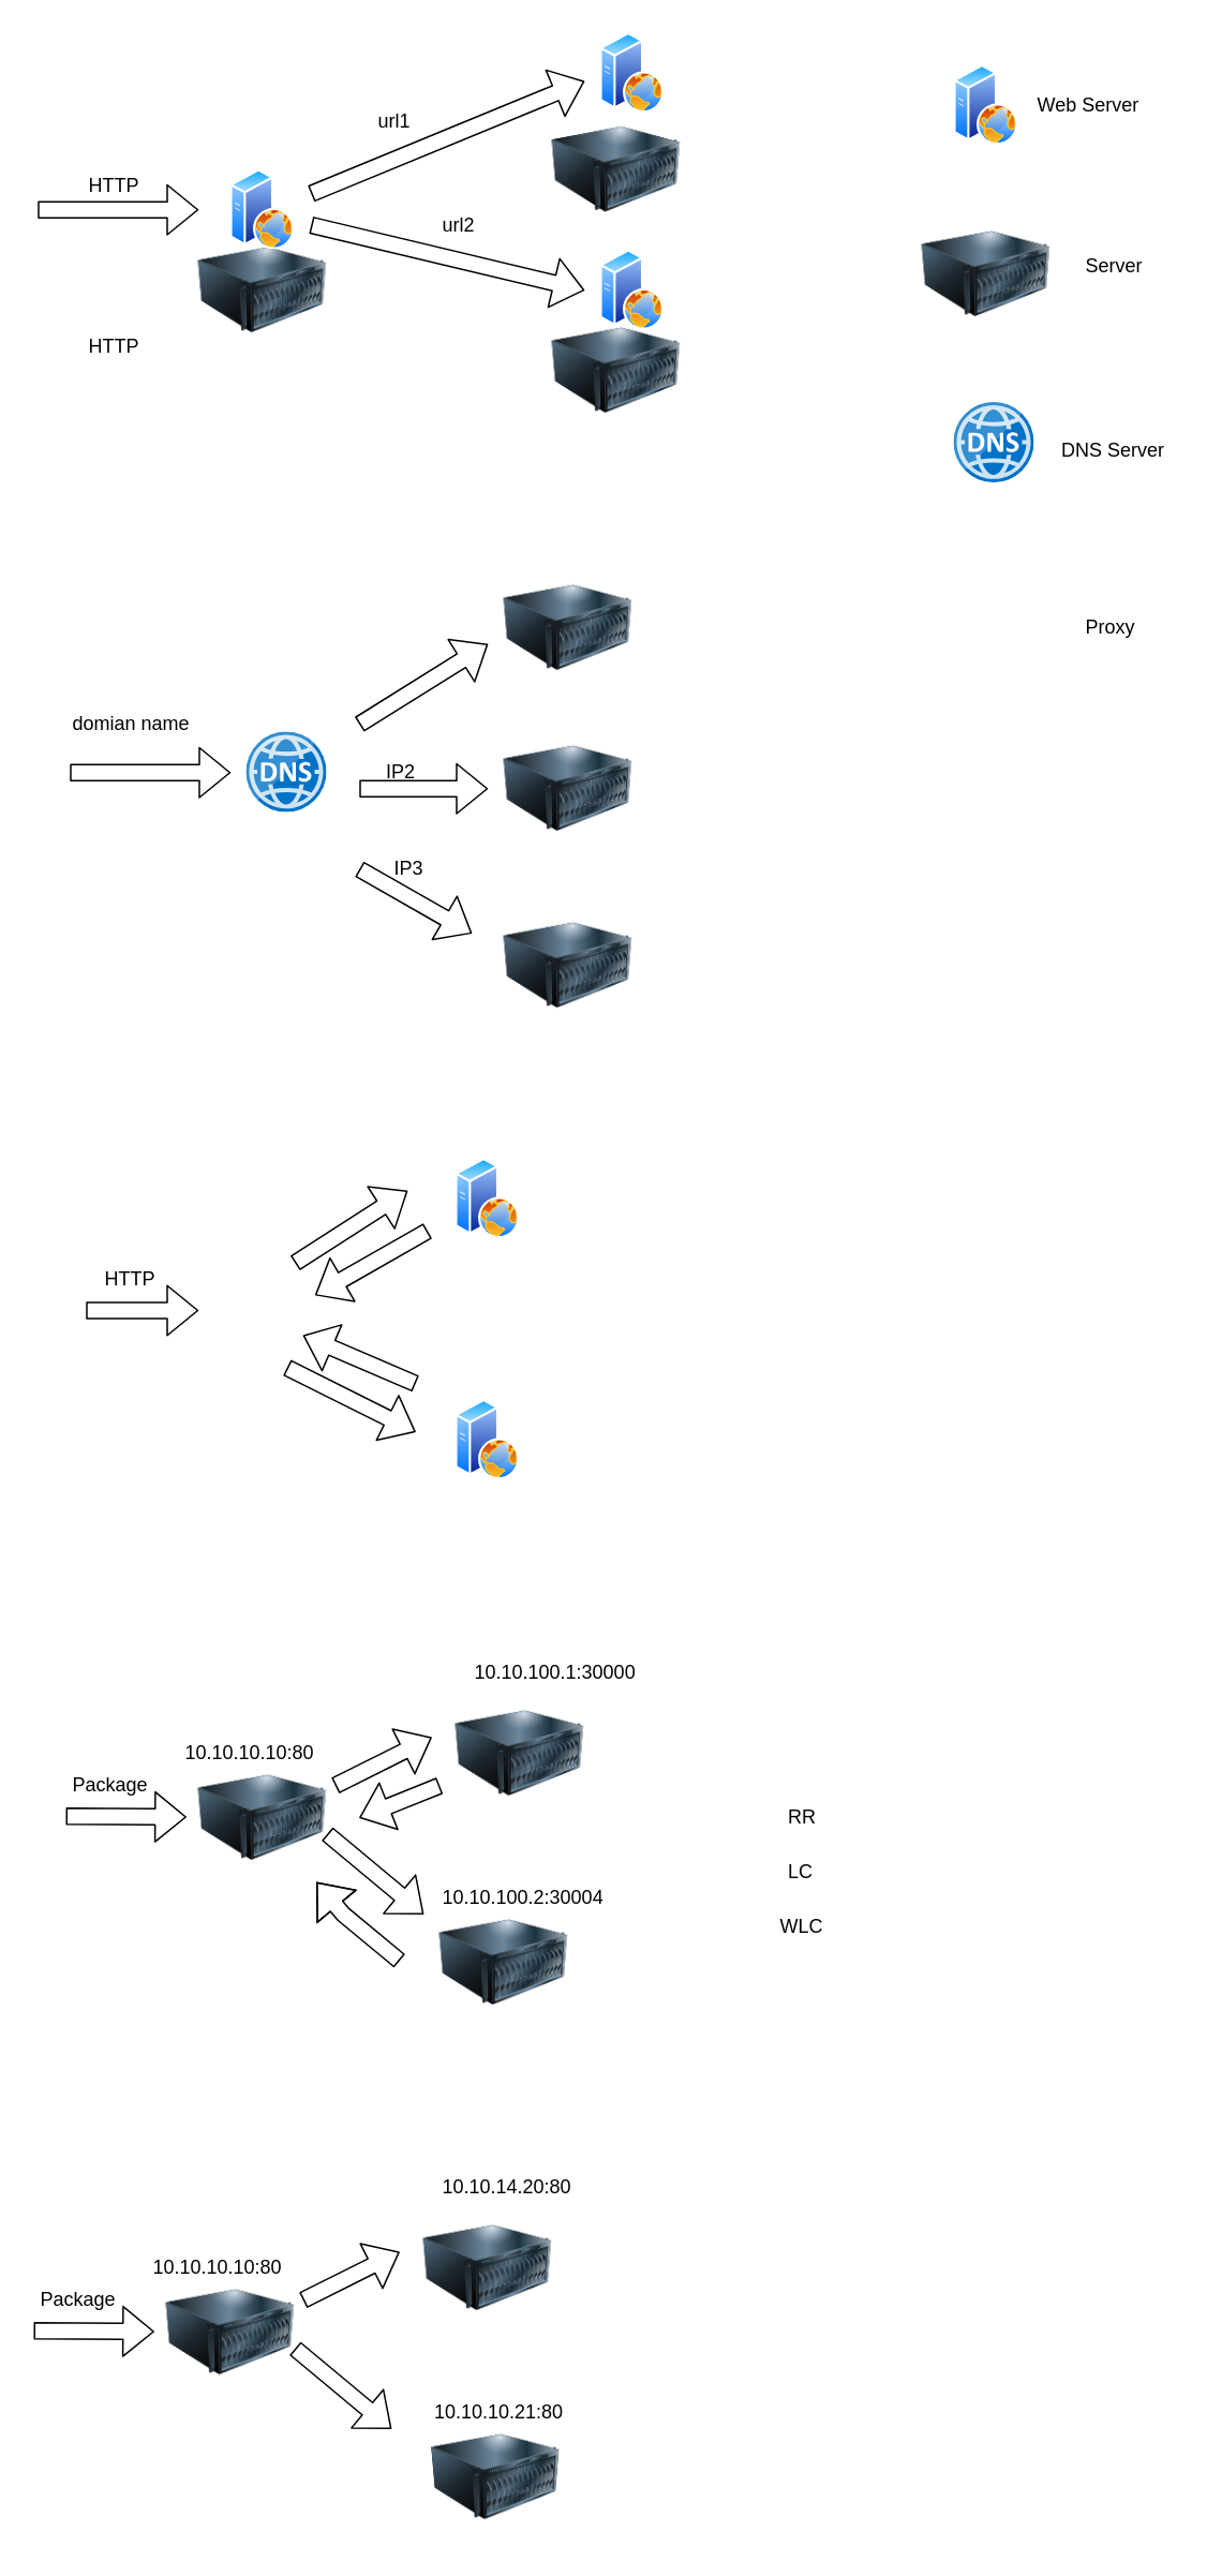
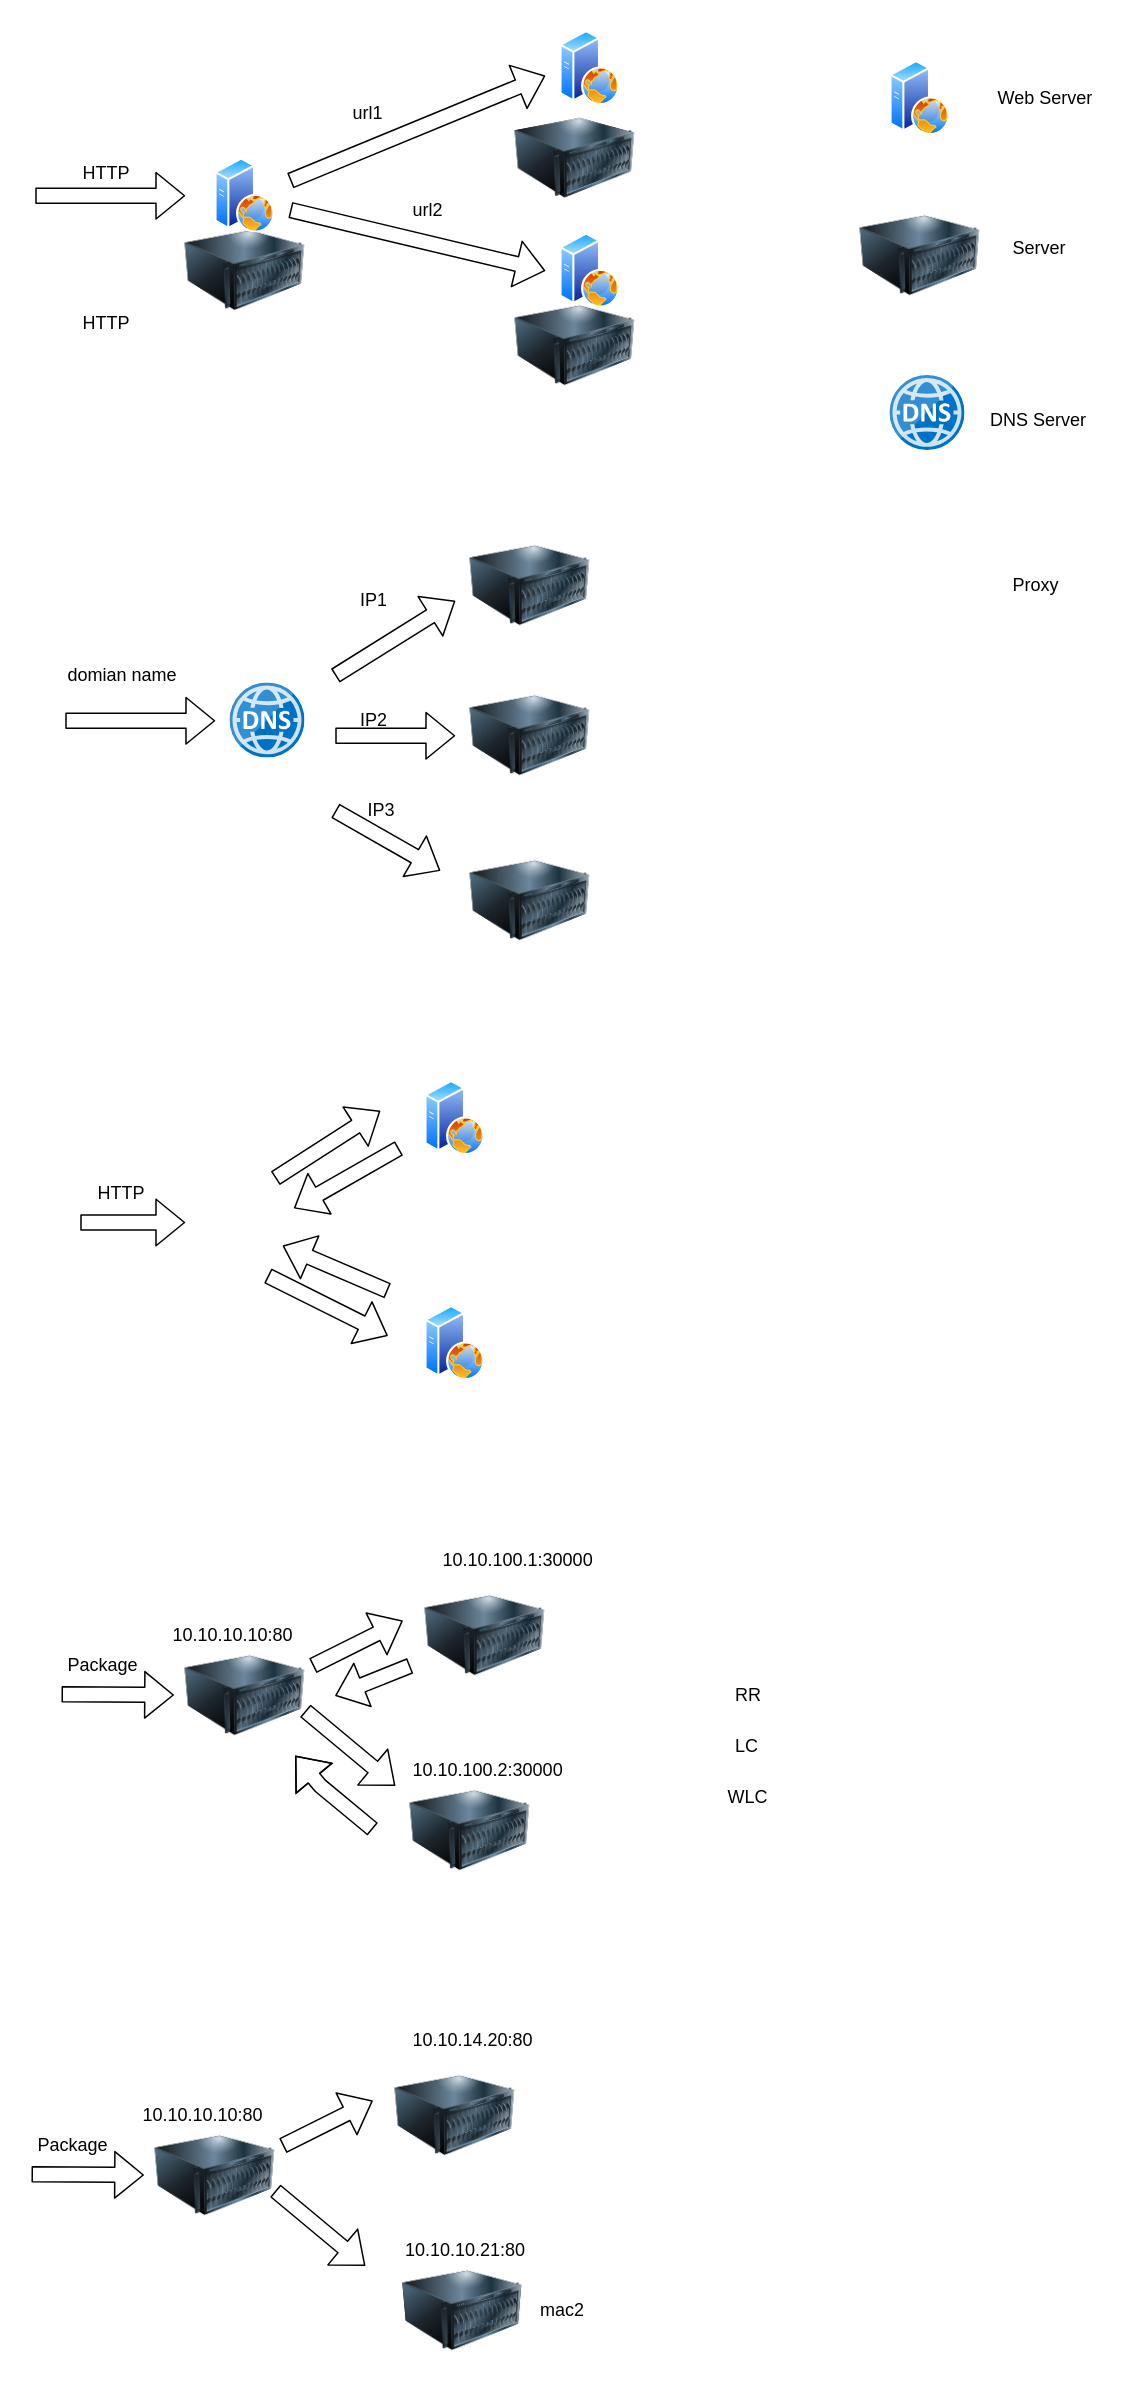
- <mxCell id="12" value="Web Server" style="text;html=1;resizable=0;points=[];autosize=1;align=left;verticalAlign=top;spacingTop=-4;" vertex="1" parent="1"><mxGeometry x="643" y="55" width="80" height="20" as="geometry" /></mxCell>
+ <mxCell id="12" value="Web Server" style="text;html=1;resizable=0;points=[];autosize=1;align=left;verticalAlign=top;spacingTop=-4;" vertex="1" parent="1"><mxGeometry x="663" y="55" width="80" height="20" as="geometry" /></mxCell>
+ <mxCell id="30" value="IP1" style="text;html=1;resizable=0;points=[];autosize=1;align=left;verticalAlign=top;spacingTop=-4;" vertex="1" parent="1"><mxGeometry x="238" y="390" width="30" height="20" as="geometry" /></mxCell>
- <mxCell id="53" value="10.10.100.2:30004" style="text;html=1;resizable=0;points=[];autosize=1;align=left;verticalAlign=top;spacingTop=-4;" vertex="1" parent="1"><mxGeometry x="273" y="1170" width="120" height="20" as="geometry" /></mxCell>
+ <mxCell id="53" value="10.10.100.2:30000" style="text;html=1;resizable=0;points=[];autosize=1;align=left;verticalAlign=top;spacingTop=-4;" vertex="1" parent="1"><mxGeometry x="273" y="1170" width="120" height="20" as="geometry" /></mxCell>
+ <mxCell id="69" value="mac2" style="text;html=1;resizable=0;points=[];autosize=1;align=left;verticalAlign=top;spacingTop=-4;" vertex="1" parent="1"><mxGeometry x="358" y="1530" width="50" height="20" as="geometry" /></mxCell>
